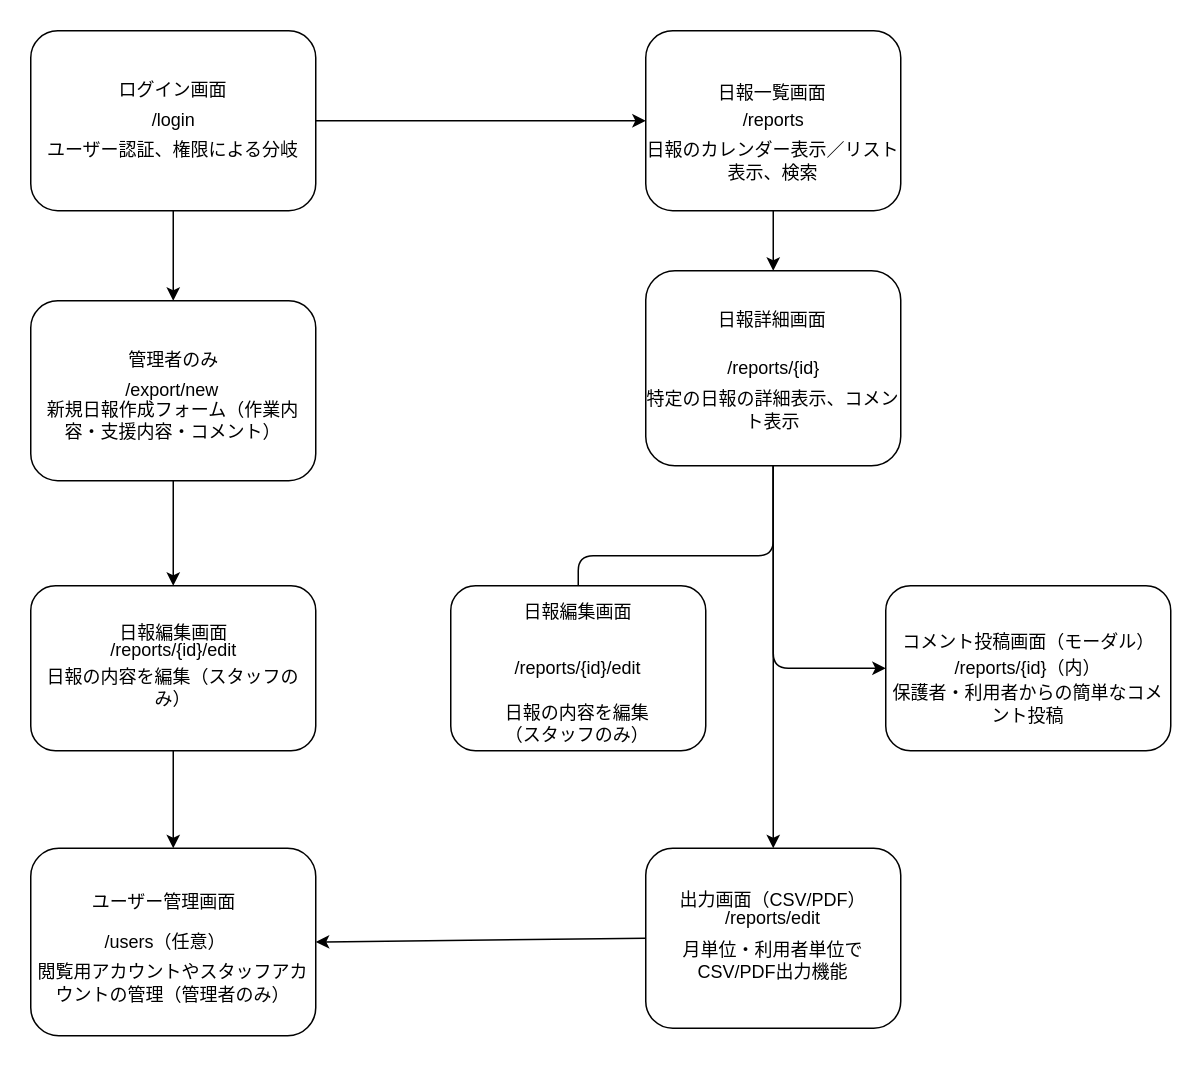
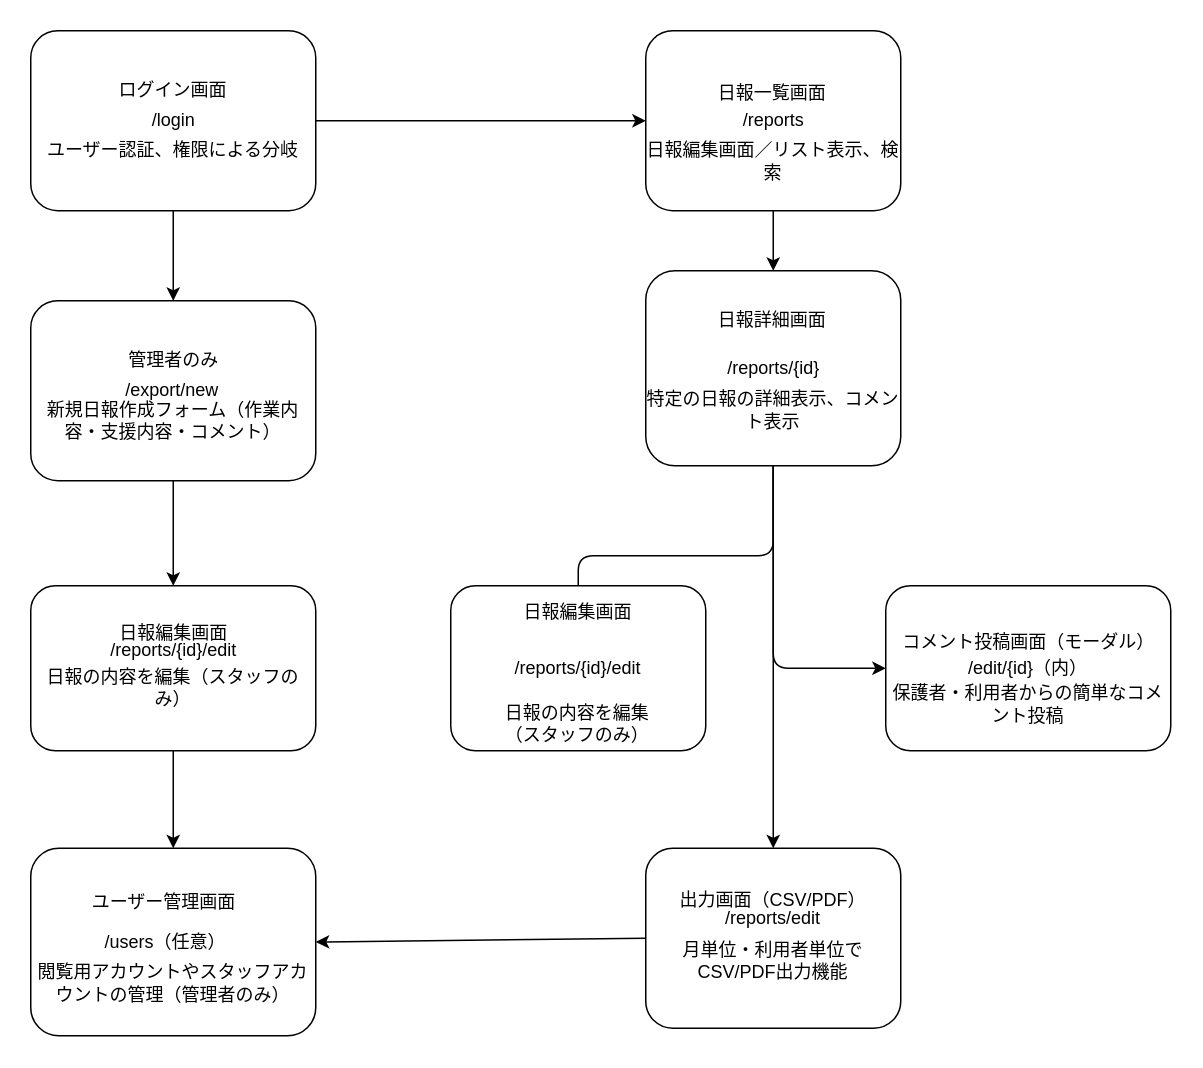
- <mxCell id="26" value="日報のカレンダー表示／リスト表示、検索" style="text;html=1;align=center;verticalAlign=middle;whiteSpace=wrap;rounded=0;" vertex="1" parent="22"><mxGeometry y="66.667" width="170" height="40" as="geometry" /></mxCell>
+ <mxCell id="26" value="日報編集画面／リスト表示、検索" style="text;html=1;align=center;verticalAlign=middle;whiteSpace=wrap;rounded=0;" vertex="1" parent="22"><mxGeometry y="66.667" width="170" height="40" as="geometry" /></mxCell>
- <mxCell id="35" value="/reports/{id}（内）" style="text;html=1;align=center;verticalAlign=middle;whiteSpace=wrap;rounded=0;" vertex="1" parent="32"><mxGeometry x="33.16" y="36.67" width="123.67" height="36.67" as="geometry" /></mxCell>
+ <mxCell id="35" value="/edit/{id}（内）" style="text;html=1;align=center;verticalAlign=middle;whiteSpace=wrap;rounded=0;" vertex="1" parent="32"><mxGeometry x="33.16" y="36.67" width="123.67" height="36.67" as="geometry" /></mxCell>
